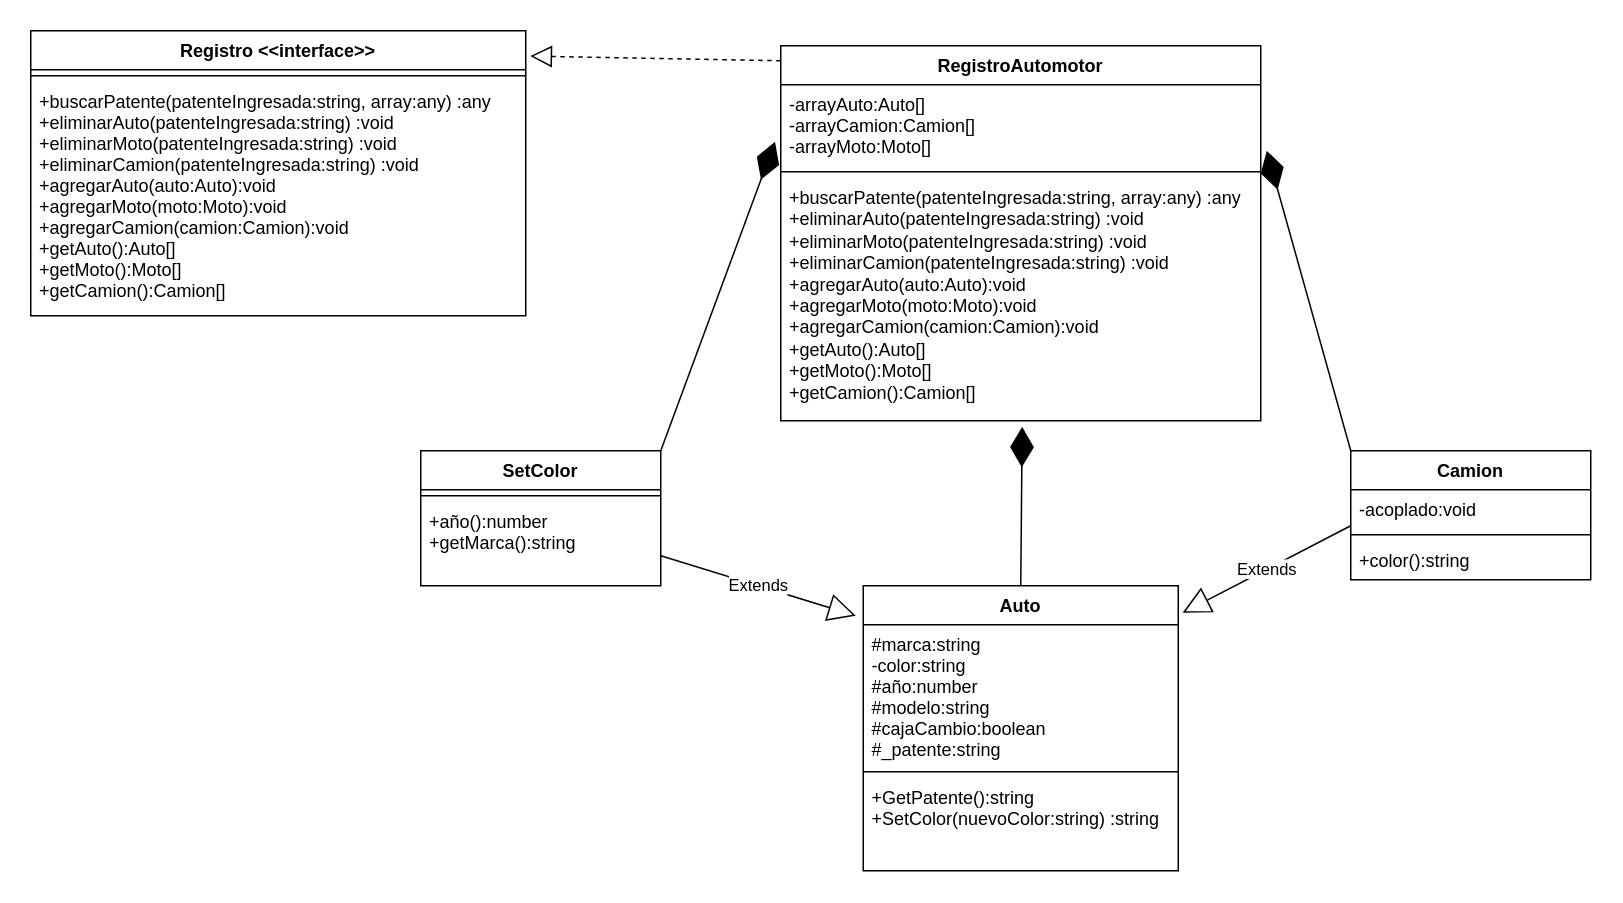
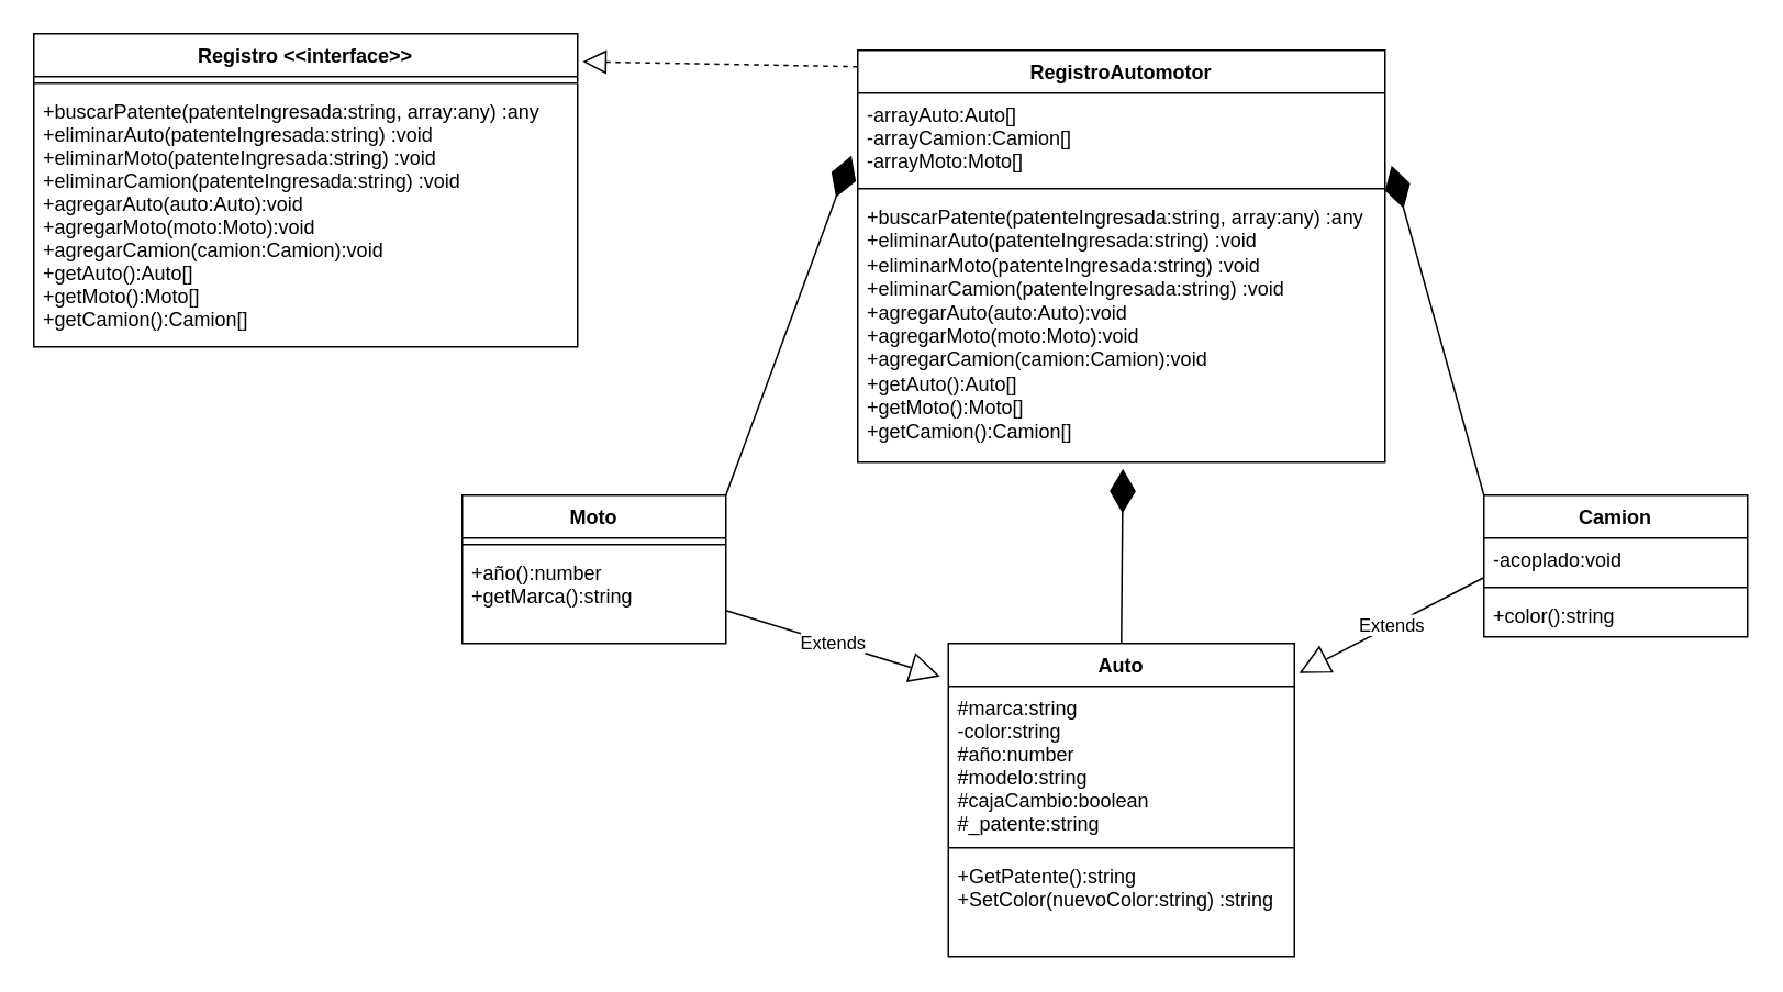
- <mxCell id="13" value="SetColor" style="swimlane;fontStyle=1;align=center;verticalAlign=top;childLayout=stackLayout;horizontal=1;startSize=26;horizontalStack=0;resizeParent=1;resizeParentMax=0;resizeLast=0;collapsible=1;marginBottom=0;html=0;" vertex="1" parent="1"><mxGeometry x="280" y="300" width="160" height="90" as="geometry" /></mxCell>
+ <mxCell id="13" value="Moto" style="swimlane;fontStyle=1;align=center;verticalAlign=top;childLayout=stackLayout;horizontal=1;startSize=26;horizontalStack=0;resizeParent=1;resizeParentMax=0;resizeLast=0;collapsible=1;marginBottom=0;html=0;" vertex="1" parent="1"><mxGeometry x="280" y="300" width="160" height="90" as="geometry" /></mxCell>
